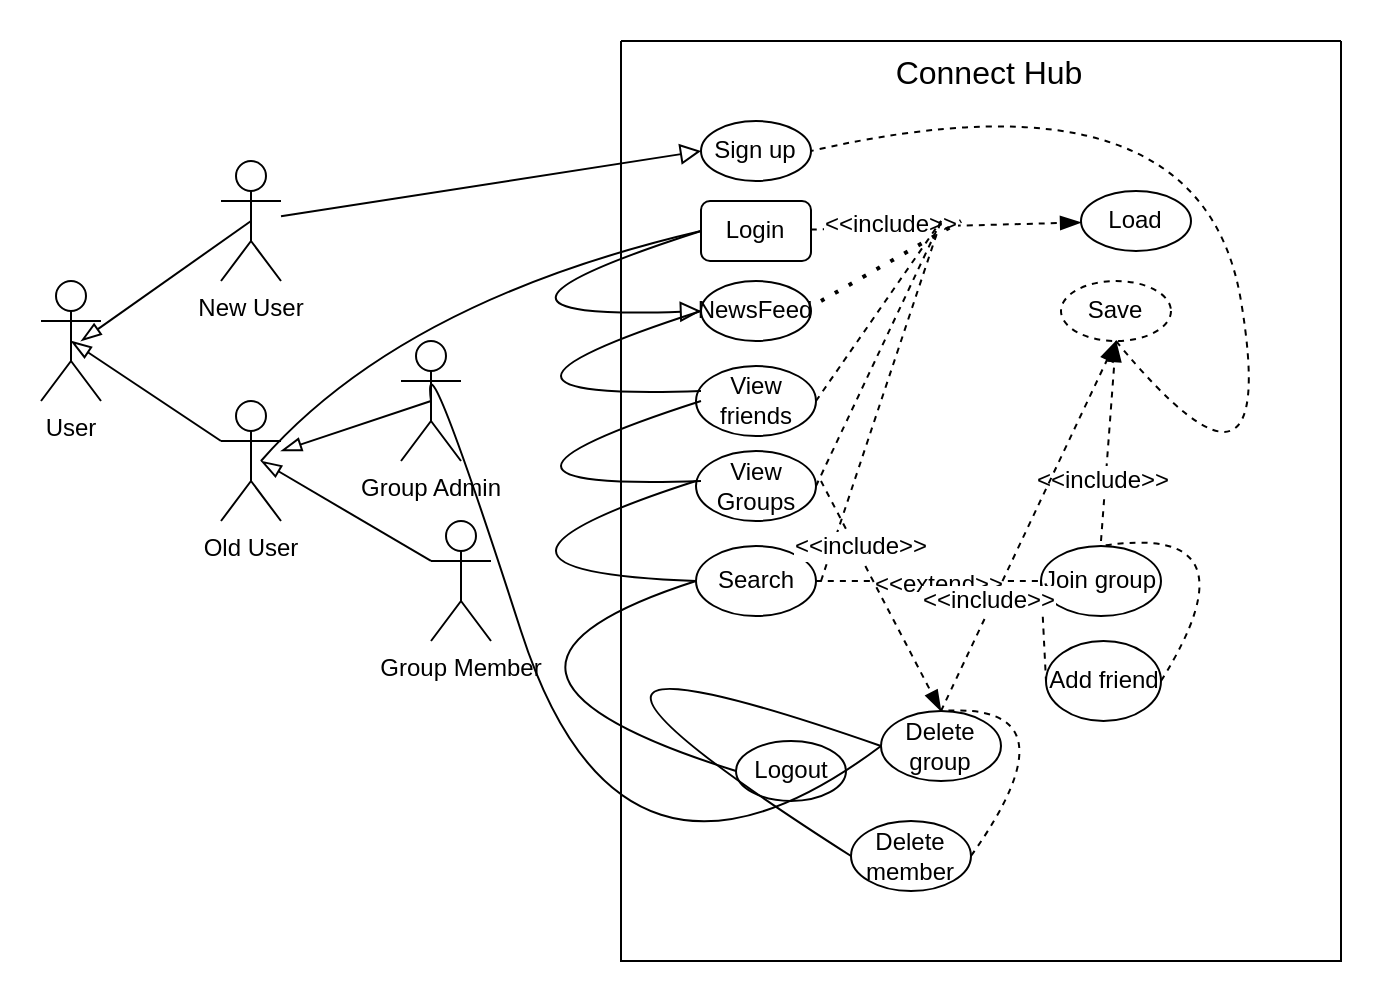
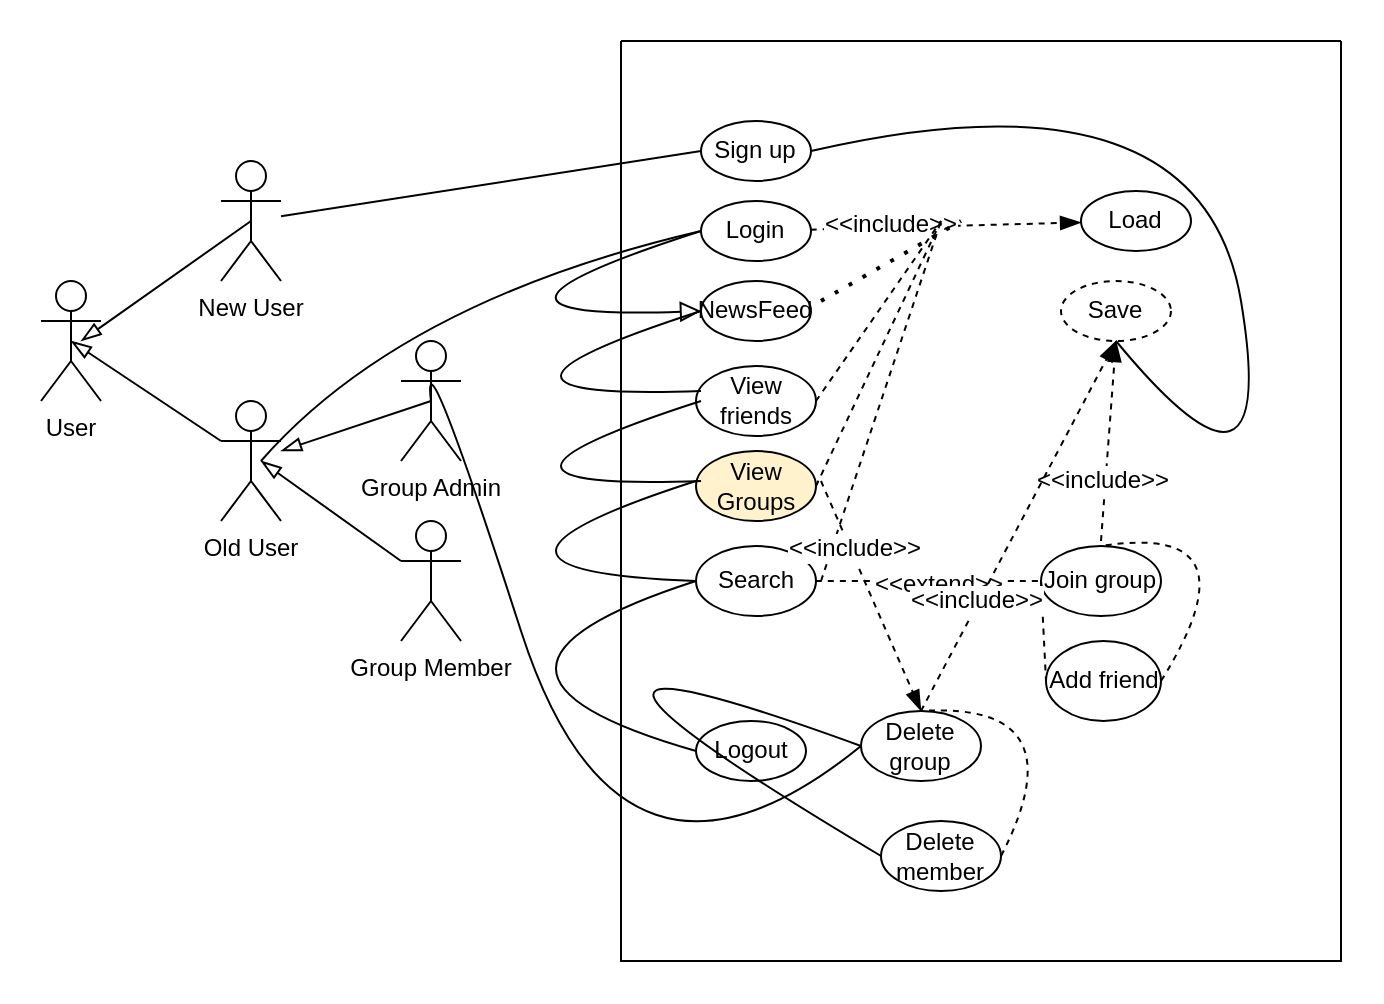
- <mxCell id="52" value="Connect Hub" style="text;html=1;align=center;verticalAlign=middle;resizable=0;points=[];autosize=1;strokeColor=none;fillColor=none;fontSize=16;" vertex="1" parent="1"><mxGeometry x="434" y="21" width="120" height="30" as="geometry" /></mxCell>
- <mxCell id="3" value="" style="edgeStyle=none;curved=1;rounded=0;orthogonalLoop=1;jettySize=auto;html=1;fontSize=12;startSize=8;endSize=8;entryX=0;entryY=0.5;entryDx=0;entryDy=0;endArrow=block;endFill=0;" edge="1" parent="1" source="4" target="8"><mxGeometry relative="1" as="geometry"><mxPoint x="235" y="110" as="targetPoint" /></mxGeometry></mxCell>
+ <mxCell id="3" value="" style="edgeStyle=none;curved=1;rounded=0;orthogonalLoop=1;jettySize=auto;html=1;fontSize=12;startSize=8;endSize=8;entryX=0;entryY=0.5;entryDx=0;entryDy=0;endArrow=none;endFill=0;" edge="1" parent="1" source="4" target="8"><mxGeometry relative="1" as="geometry"><mxPoint x="235" y="110" as="targetPoint" /></mxGeometry></mxCell>
- <mxCell id="41" value="" style="endArrow=none;dashed=1;html=1;rounded=0;fontSize=12;startSize=8;endSize=8;curved=1;entryX=1;entryY=0.5;entryDx=0;entryDy=0;exitX=0.5;exitY=1;exitDx=0;exitDy=0;" edge="1" parent="1" source="21" target="8"><mxGeometry width="50" height="50" relative="1" as="geometry"><mxPoint x="590" y="350" as="sourcePoint" /><mxPoint x="560" y="283" as="targetPoint" /><Array as="points"><mxPoint x="640" y="270" /><mxPoint x="600" y="30" /></Array></mxGeometry></mxCell>
+ <mxCell id="41" value="" style="endArrow=none;dashed=0;html=1;rounded=0;fontSize=12;startSize=8;endSize=8;curved=1;entryX=1;entryY=0.5;entryDx=0;entryDy=0;exitX=0.5;exitY=1;exitDx=0;exitDy=0;" edge="1" parent="1" source="21" target="8"><mxGeometry width="50" height="50" relative="1" as="geometry"><mxPoint x="590" y="350" as="sourcePoint" /><mxPoint x="560" y="283" as="targetPoint" /><Array as="points"><mxPoint x="640" y="270" /><mxPoint x="600" y="30" /></Array></mxGeometry></mxCell>
- <mxCell id="15" value="Login" style="whiteSpace=wrap;html=1;rounded=1;" vertex="1" parent="1"><mxGeometry x="350" y="100" width="55" height="30" as="geometry" /></mxCell>
+ <mxCell id="15" value="Login" style="ellipse;whiteSpace=wrap;html=1;" vertex="1" parent="1"><mxGeometry x="350" y="100" width="55" height="30" as="geometry" /></mxCell>
- <mxCell id="18" value="View Groups" style="ellipse;whiteSpace=wrap;html=1;" vertex="1" parent="1"><mxGeometry x="347.5" y="225" width="60" height="35" as="geometry" /></mxCell>
+ <mxCell id="18" value="View Groups" style="ellipse;whiteSpace=wrap;html=1;fillColor=#fff2cc;" vertex="1" parent="1"><mxGeometry x="347.5" y="225" width="60" height="35" as="geometry" /></mxCell>
- <mxCell id="7" value="Group Member" style="shape=umlActor;verticalLabelPosition=bottom;verticalAlign=top;html=1;outlineConnect=0;" vertex="1" parent="1"><mxGeometry x="215" y="260" width="30" height="60" as="geometry" /></mxCell>
+ <mxCell id="7" value="Group Member" style="shape=umlActor;verticalLabelPosition=bottom;verticalAlign=top;html=1;outlineConnect=0;" vertex="1" parent="1"><mxGeometry x="200" y="260" width="30" height="60" as="geometry" /></mxCell>
- <mxCell id="42" value="Delete group" style="ellipse;whiteSpace=wrap;html=1;" vertex="1" parent="1"><mxGeometry x="440" y="355" width="60" height="35" as="geometry" /></mxCell>
+ <mxCell id="42" value="Delete group" style="ellipse;whiteSpace=wrap;html=1;" vertex="1" parent="1"><mxGeometry x="430" y="355" width="60" height="35" as="geometry" /></mxCell>
- <mxCell id="19" value="Logout" style="ellipse;whiteSpace=wrap;html=1;" vertex="1" parent="1"><mxGeometry x="367.5" y="370" width="55" height="30" as="geometry" /></mxCell>
+ <mxCell id="19" value="Logout" style="ellipse;whiteSpace=wrap;html=1;" vertex="1" parent="1"><mxGeometry x="347.5" y="360" width="55" height="30" as="geometry" /></mxCell>
- <mxCell id="43" value="Delete member" style="ellipse;whiteSpace=wrap;html=1;" vertex="1" parent="1"><mxGeometry x="425" y="410" width="60" height="35" as="geometry" /></mxCell>
+ <mxCell id="43" value="Delete member" style="ellipse;whiteSpace=wrap;html=1;" vertex="1" parent="1"><mxGeometry x="440" y="410" width="60" height="35" as="geometry" /></mxCell>
